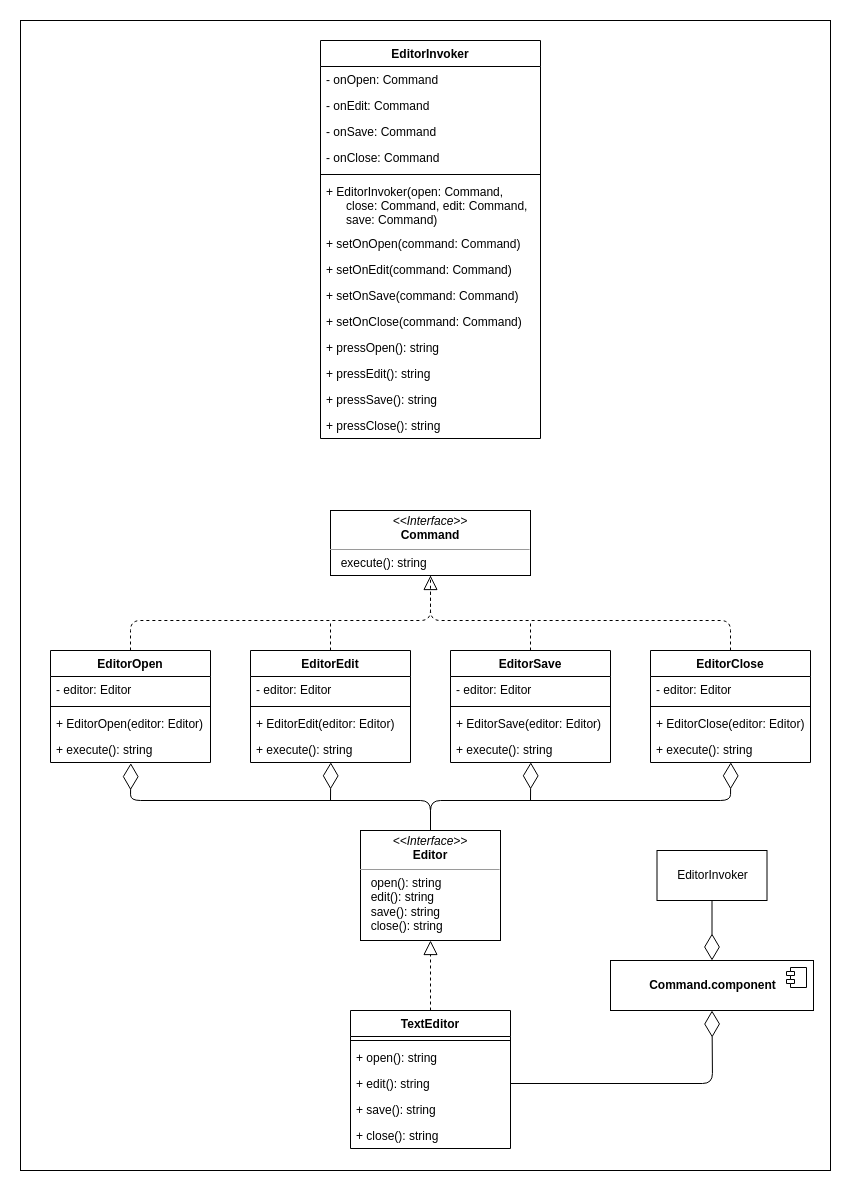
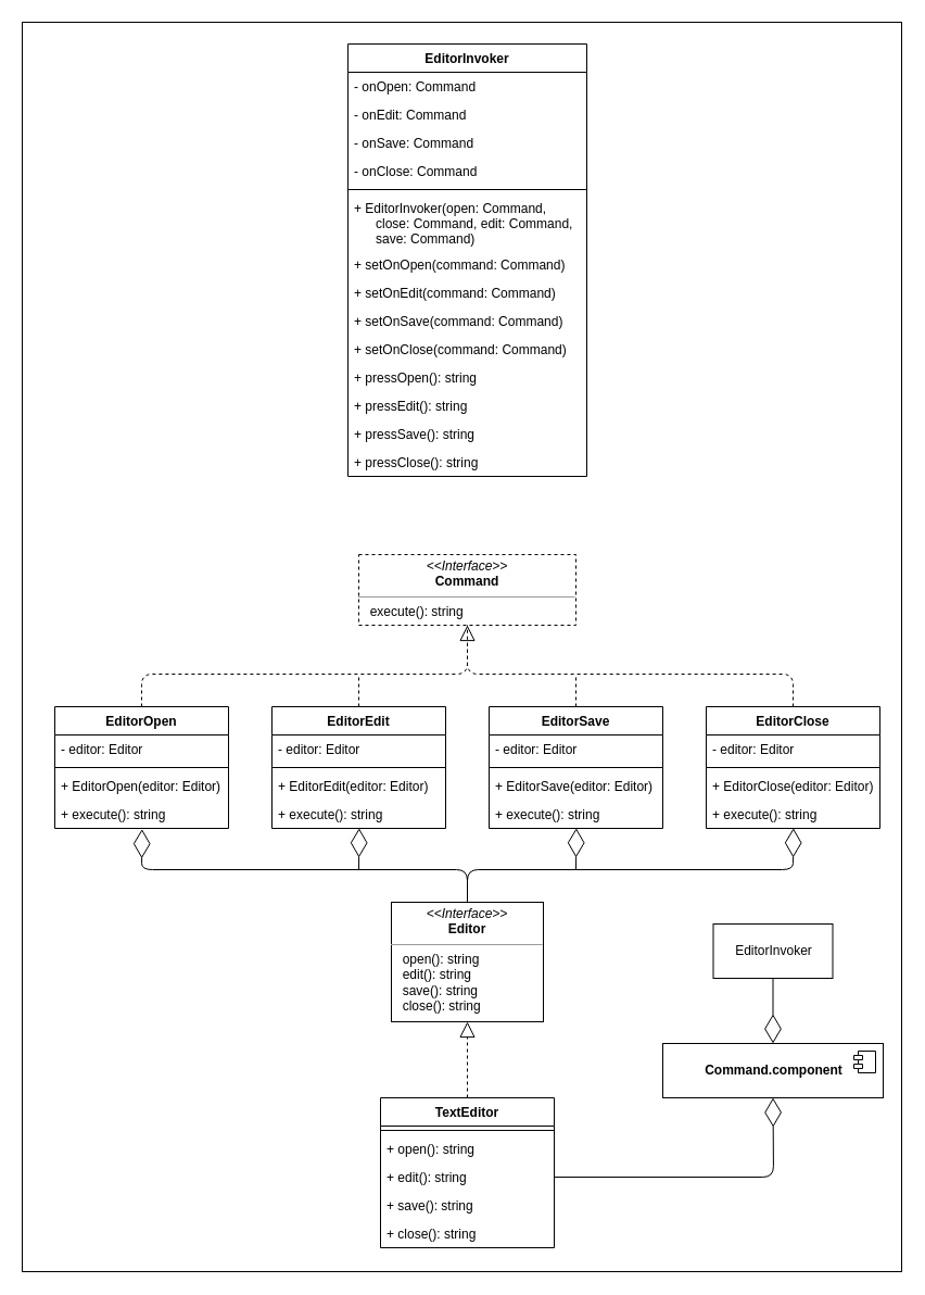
- <mxCell id="18" value="&lt;p style=&quot;margin: 0px ; margin-top: 4px ; text-align: center&quot;&gt;&lt;i&gt;&amp;lt;&amp;lt;Interface&amp;gt;&amp;gt;&lt;/i&gt;&lt;br&gt;&lt;b&gt;Command&lt;/b&gt;&lt;/p&gt;&lt;hr size=&quot;1&quot;&gt;&lt;p style=&quot;margin: 0px ; margin-left: 4px&quot;&gt;&amp;nbsp; execute(): string&lt;/p&gt;" style="verticalAlign=top;align=left;overflow=fill;fontSize=12;fontFamily=Helvetica;html=1;" vertex="1" parent="1"><mxGeometry x="330" y="510" width="200" height="65" as="geometry" /></mxCell>
+ <mxCell id="18" value="&lt;p style=&quot;margin: 0px ; margin-top: 4px ; text-align: center&quot;&gt;&lt;i&gt;&amp;lt;&amp;lt;Interface&amp;gt;&amp;gt;&lt;/i&gt;&lt;br&gt;&lt;b&gt;Command&lt;/b&gt;&lt;/p&gt;&lt;hr size=&quot;1&quot;&gt;&lt;p style=&quot;margin: 0px ; margin-left: 4px&quot;&gt;&amp;nbsp; execute(): string&lt;/p&gt;" style="verticalAlign=top;align=left;overflow=fill;fontSize=12;fontFamily=Helvetica;html=1;dashed=1;" vertex="1" parent="1"><mxGeometry x="330" y="510" width="200" height="65" as="geometry" /></mxCell>
